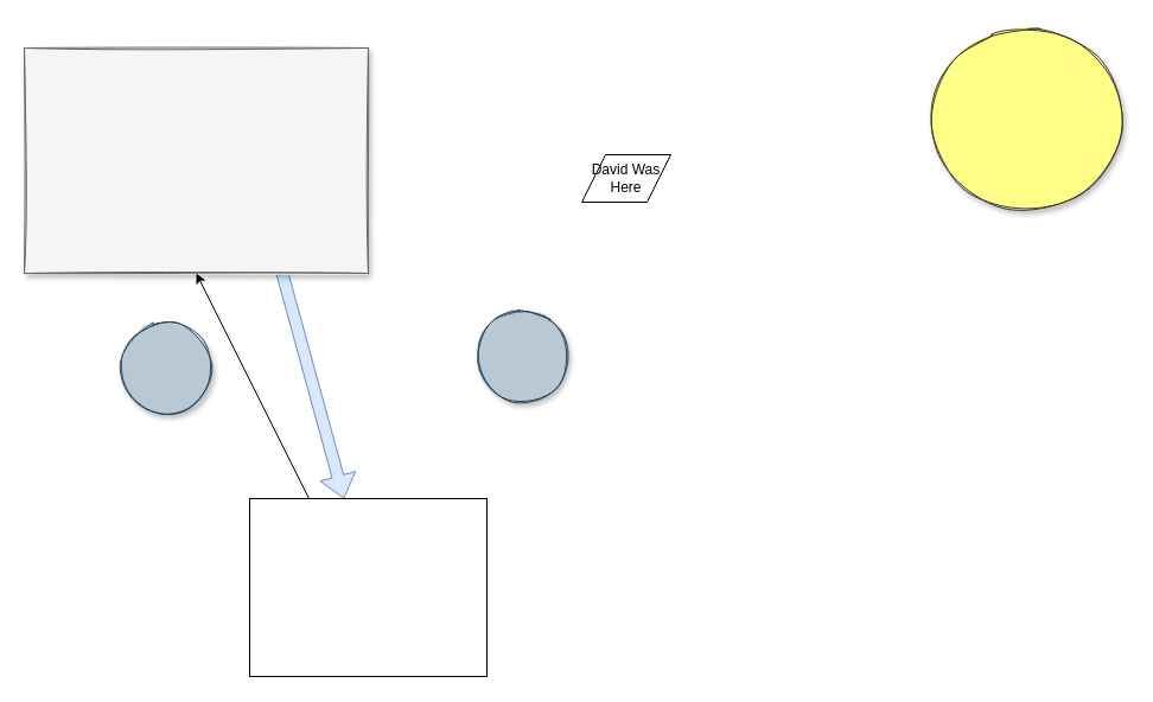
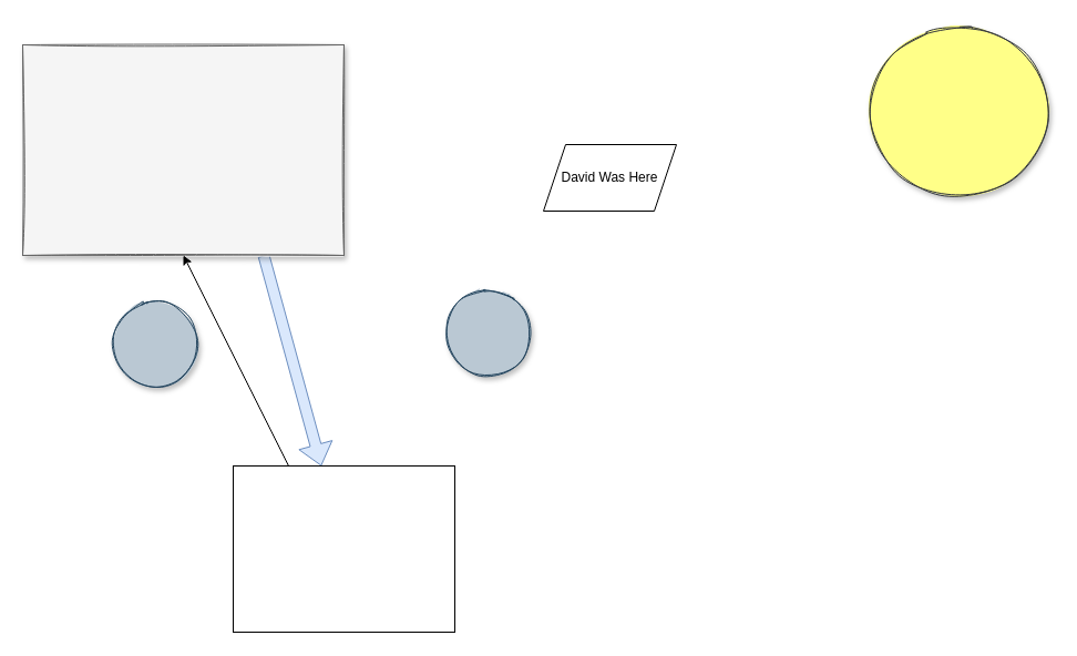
- <mxCell id="7" value="David Was Here" style="shape=parallelogram;perimeter=parallelogramPerimeter;whiteSpace=wrap;html=1;fixedSize=1;" parent="1" vertex="1"><mxGeometry x="490" y="130" width="75" height="40" as="geometry" /></mxCell>
+ <mxCell id="7" value="David Was Here" style="shape=parallelogram;perimeter=parallelogramPerimeter;whiteSpace=wrap;html=1;fixedSize=1;" parent="1" vertex="1"><mxGeometry x="490" y="130" width="120" height="60" as="geometry" /></mxCell>
